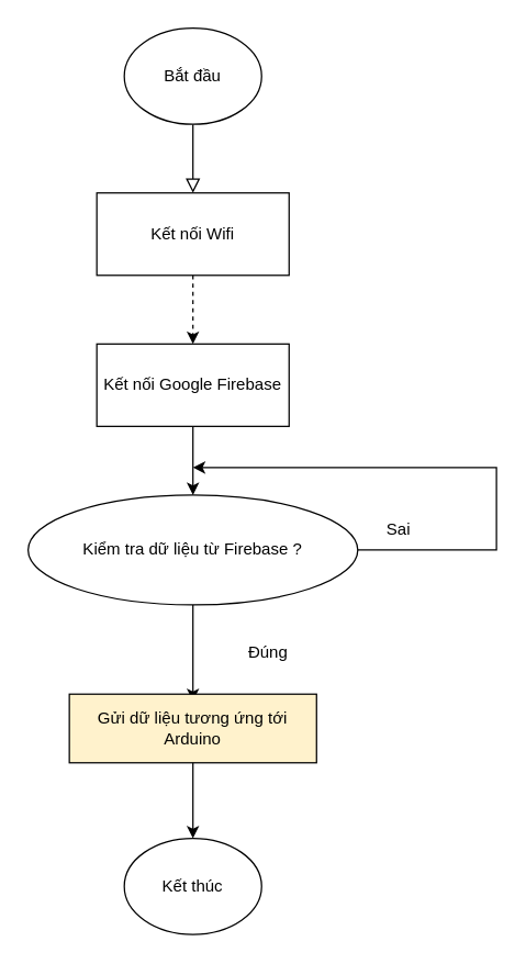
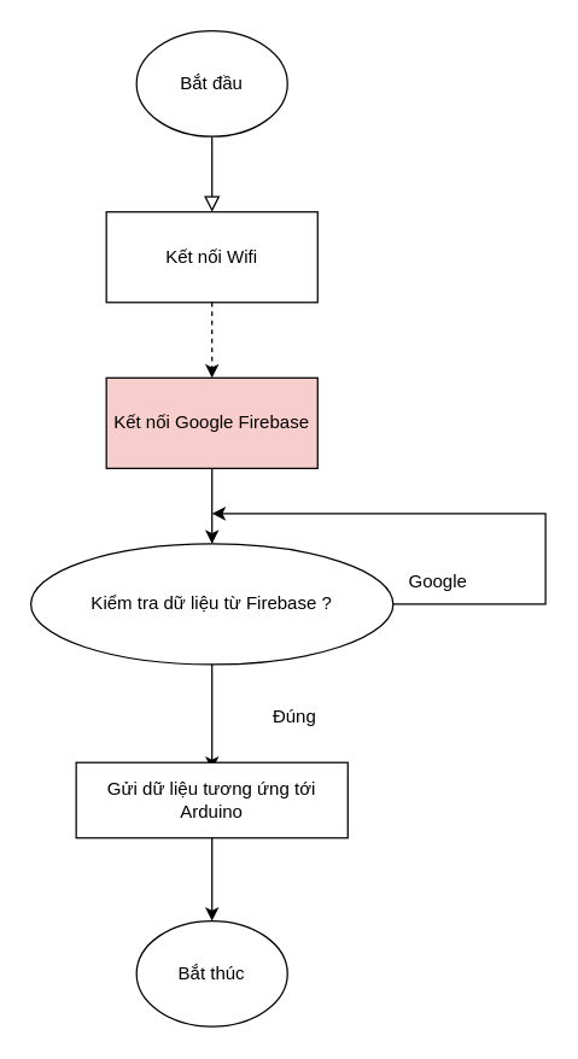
- <mxCell id="14" value="Kết nối Google Firebase" style="rounded=0;whiteSpace=wrap;html=1;" vertex="1" parent="1"><mxGeometry x="70" y="250" width="140" height="60" as="geometry" /></mxCell>
+ <mxCell id="14" value="Kết nối Google Firebase" style="rounded=0;whiteSpace=wrap;html=1;fillColor=#f8cecc;" vertex="1" parent="1"><mxGeometry x="70" y="250" width="140" height="60" as="geometry" /></mxCell>
- <mxCell id="8" value="Sai" style="text;html=1;align=center;verticalAlign=middle;whiteSpace=wrap;rounded=0;" vertex="1" parent="1"><mxGeometry x="260" y="370" width="60" height="30" as="geometry" /></mxCell>
+ <mxCell id="8" value="Google" style="text;html=1;align=center;verticalAlign=middle;whiteSpace=wrap;rounded=0;" vertex="1" parent="1"><mxGeometry x="260" y="370" width="60" height="30" as="geometry" /></mxCell>
- <mxCell id="9" value="Gửi dữ liệu tương ứng tới Arduino" style="rounded=0;whiteSpace=wrap;html=1;fillColor=#fff2cc;" vertex="1" parent="1"><mxGeometry x="50" y="505" width="180" height="50" as="geometry" /></mxCell>
+ <mxCell id="9" value="Gửi dữ liệu tương ứng tới Arduino" style="rounded=0;whiteSpace=wrap;html=1;" vertex="1" parent="1"><mxGeometry x="50" y="505" width="180" height="50" as="geometry" /></mxCell>
- <mxCell id="15" value="Kết thúc" style="ellipse;whiteSpace=wrap;html=1;" vertex="1" parent="1"><mxGeometry x="90" y="610" width="100" height="70" as="geometry" /></mxCell>
+ <mxCell id="15" value="Bắt thúc" style="ellipse;whiteSpace=wrap;html=1;" vertex="1" parent="1"><mxGeometry x="90" y="610" width="100" height="70" as="geometry" /></mxCell>
